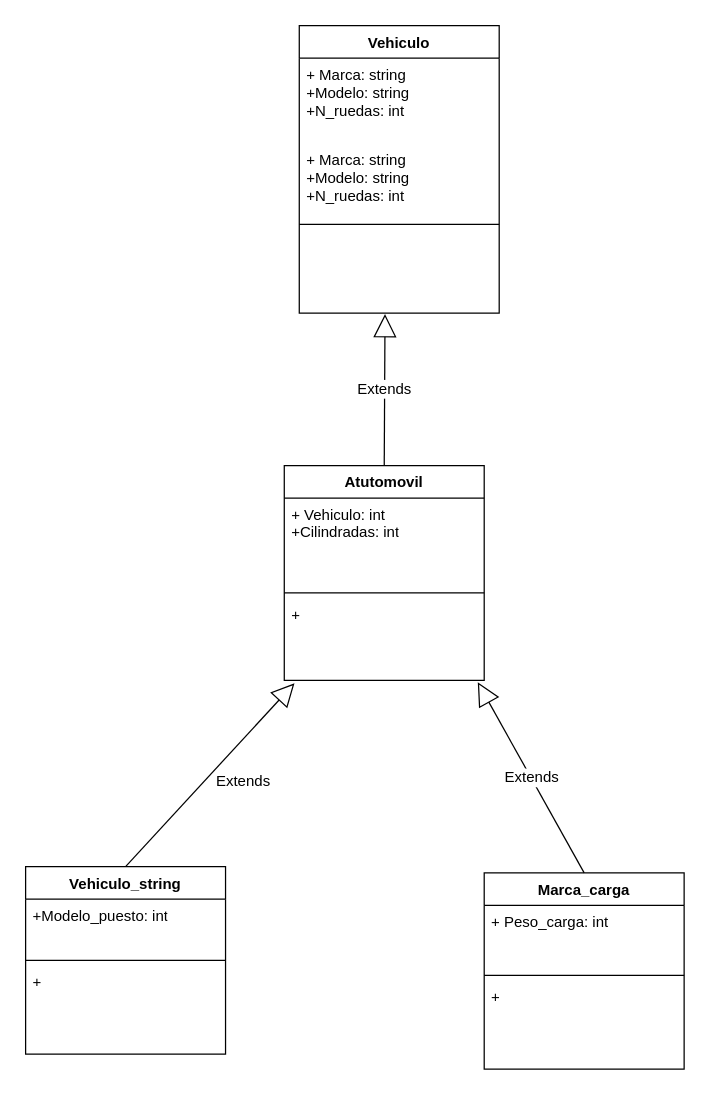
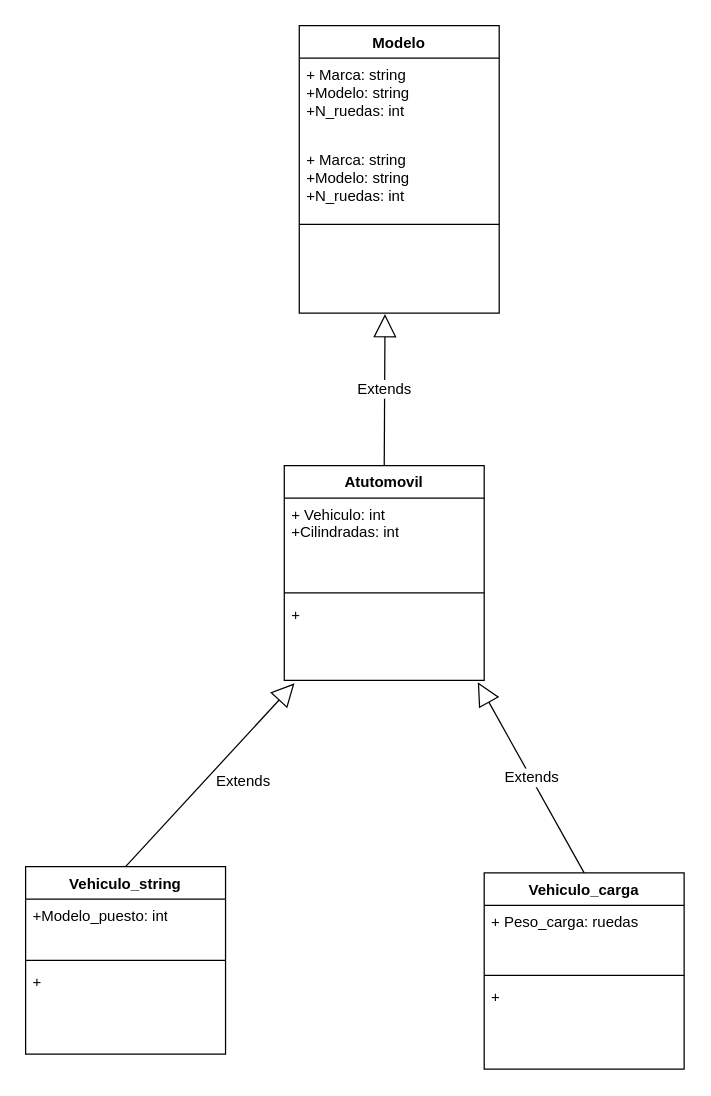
- <mxCell id="2" value="Vehiculo" style="swimlane;fontStyle=1;align=center;verticalAlign=top;childLayout=stackLayout;horizontal=1;startSize=26;horizontalStack=0;resizeParent=1;resizeParentMax=0;resizeLast=0;collapsible=1;marginBottom=0;whiteSpace=wrap;html=1;" parent="1" vertex="1"><mxGeometry x="239" y="20" width="160" height="230" as="geometry" /></mxCell>
+ <mxCell id="2" value="Modelo" style="swimlane;fontStyle=1;align=center;verticalAlign=top;childLayout=stackLayout;horizontal=1;startSize=26;horizontalStack=0;resizeParent=1;resizeParentMax=0;resizeLast=0;collapsible=1;marginBottom=0;whiteSpace=wrap;html=1;" parent="1" vertex="1"><mxGeometry x="239" y="20" width="160" height="230" as="geometry" /></mxCell>
- <mxCell id="7" value="Marca_carga" style="swimlane;fontStyle=1;align=center;verticalAlign=top;childLayout=stackLayout;horizontal=1;startSize=26;horizontalStack=0;resizeParent=1;resizeParentMax=0;resizeLast=0;collapsible=1;marginBottom=0;whiteSpace=wrap;html=1;" parent="1" vertex="1"><mxGeometry x="387" y="698" width="160" height="157" as="geometry" /></mxCell>
+ <mxCell id="7" value="Vehiculo_carga" style="swimlane;fontStyle=1;align=center;verticalAlign=top;childLayout=stackLayout;horizontal=1;startSize=26;horizontalStack=0;resizeParent=1;resizeParentMax=0;resizeLast=0;collapsible=1;marginBottom=0;whiteSpace=wrap;html=1;" parent="1" vertex="1"><mxGeometry x="387" y="698" width="160" height="157" as="geometry" /></mxCell>
- <mxCell id="8" value="+ Peso_carga: int" style="text;strokeColor=none;fillColor=none;align=left;verticalAlign=top;spacingLeft=4;spacingRight=4;overflow=hidden;rotatable=0;points=[[0,0.5],[1,0.5]];portConstraint=eastwest;whiteSpace=wrap;html=1;" parent="7" vertex="1"><mxGeometry y="26" width="160" height="52" as="geometry" /></mxCell>
+ <mxCell id="8" value="+ Peso_carga: ruedas" style="text;strokeColor=none;fillColor=none;align=left;verticalAlign=top;spacingLeft=4;spacingRight=4;overflow=hidden;rotatable=0;points=[[0,0.5],[1,0.5]];portConstraint=eastwest;whiteSpace=wrap;html=1;" parent="7" vertex="1"><mxGeometry y="26" width="160" height="52" as="geometry" /></mxCell>
